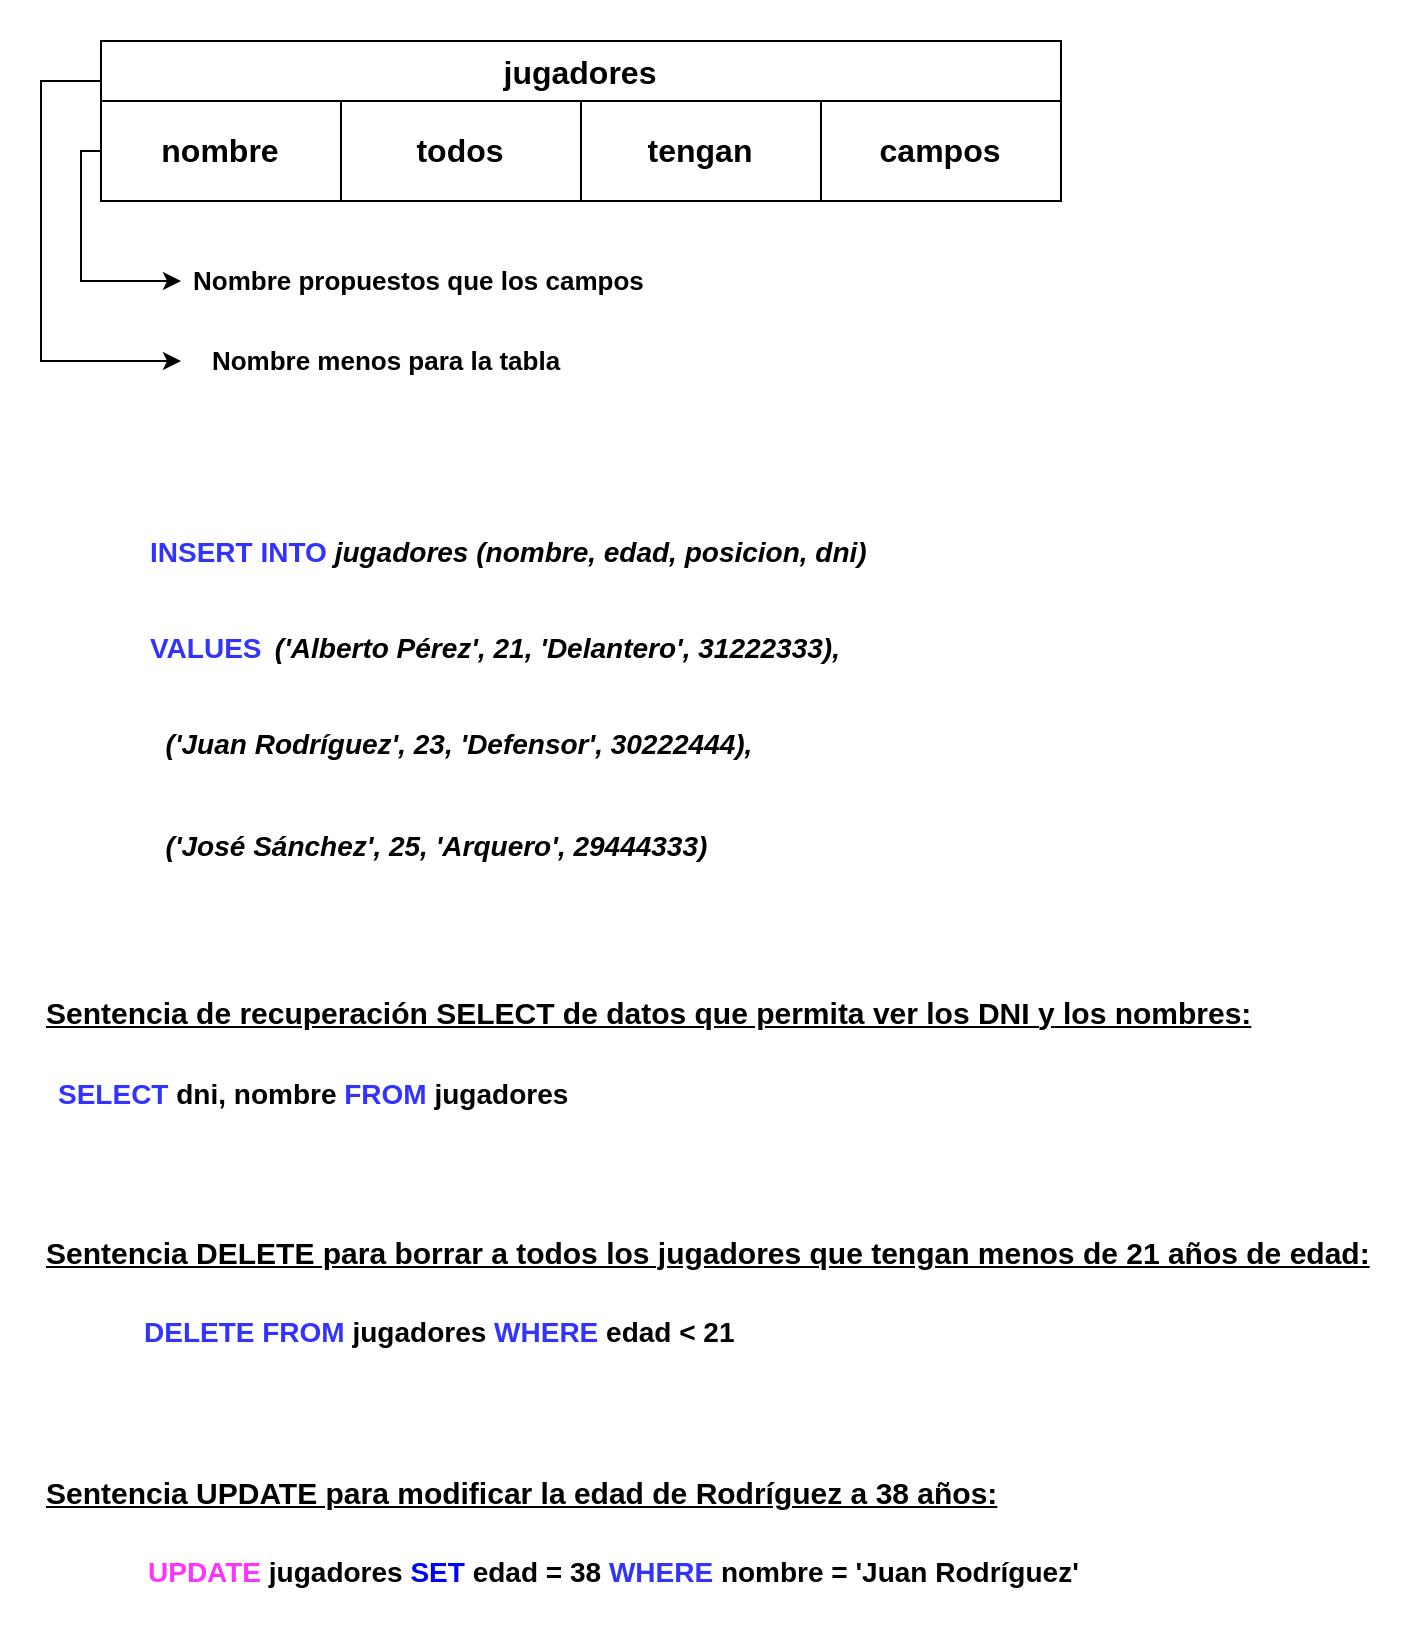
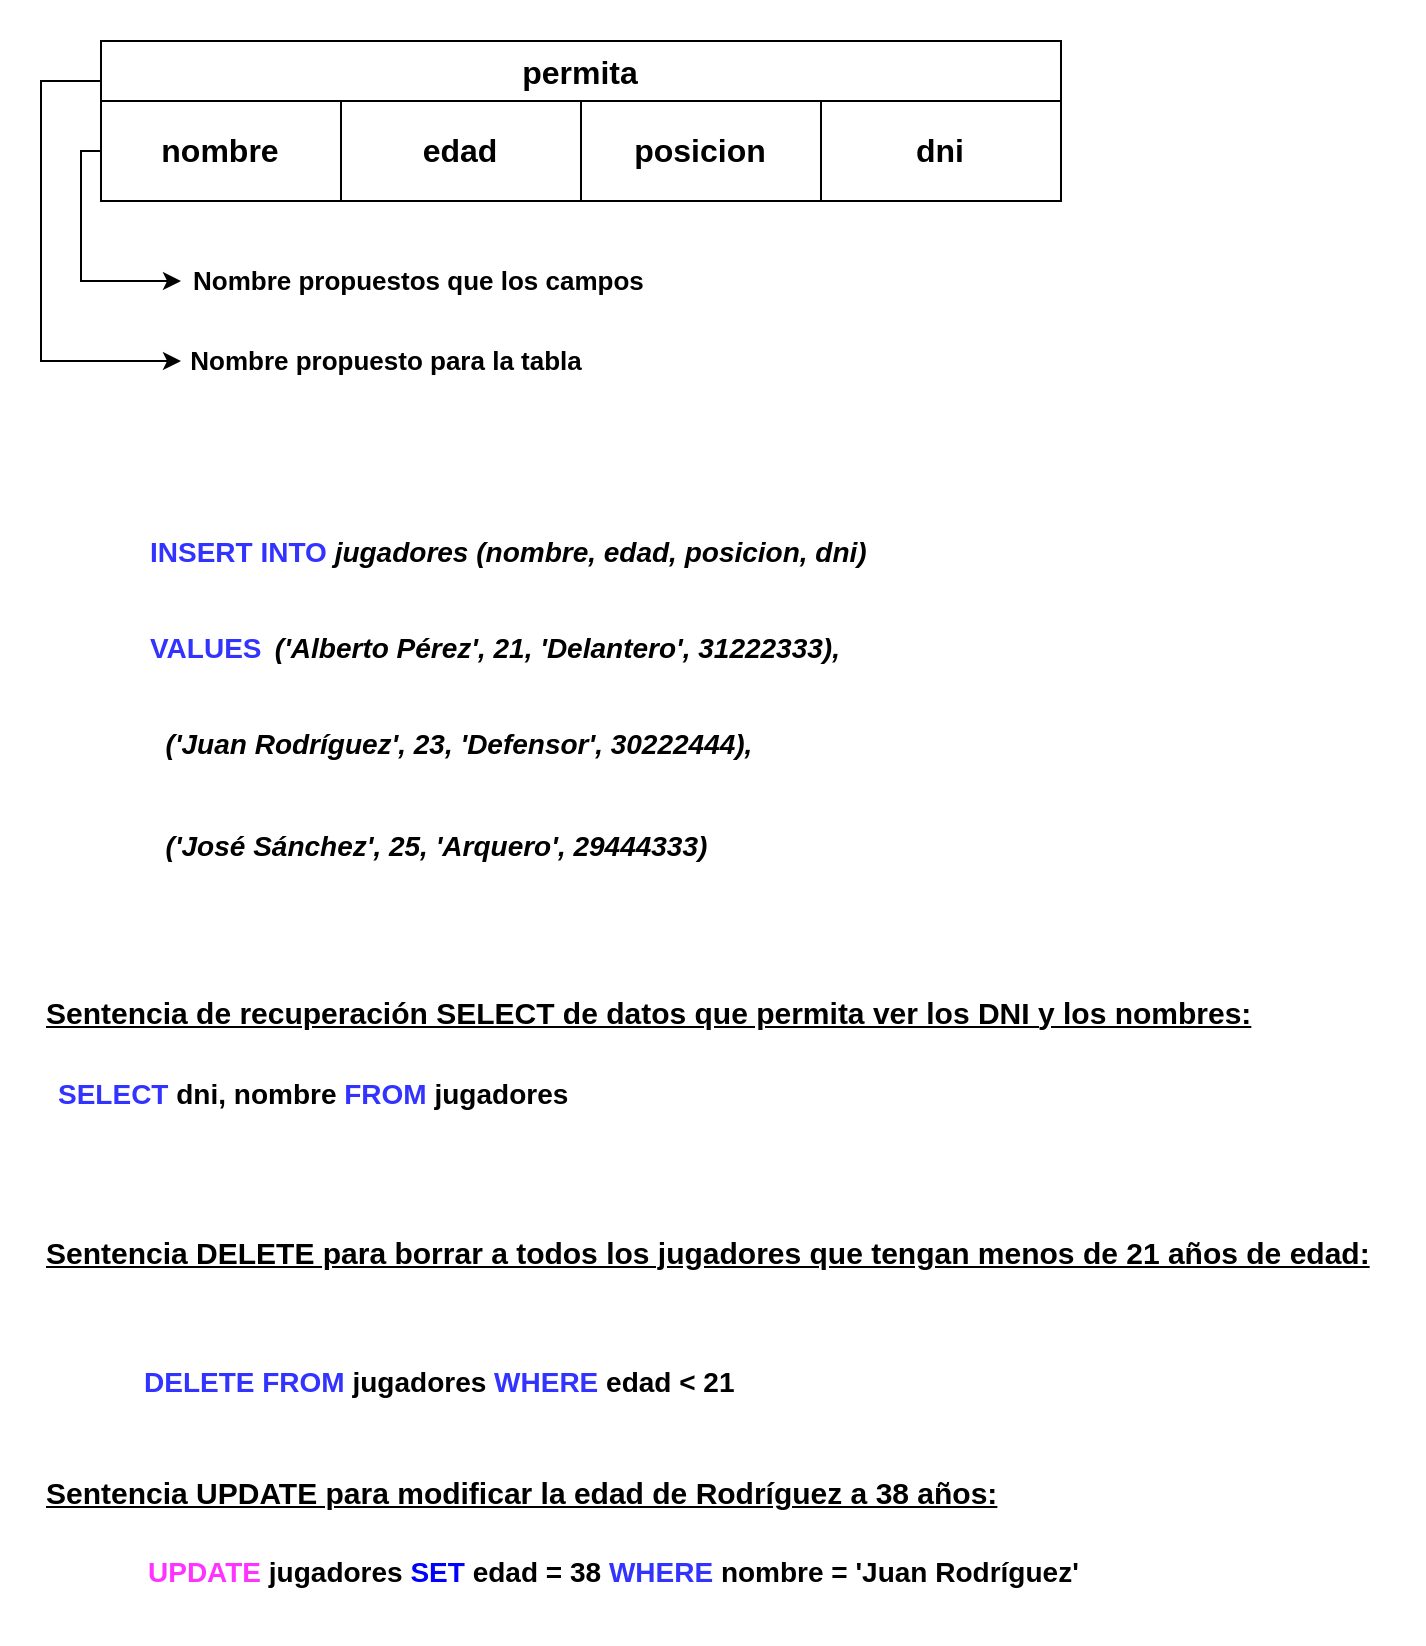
- <mxCell id="3" value="jugadores" style="shape=table;startSize=30;container=1;collapsible=0;childLayout=tableLayout;strokeColor=default;fontSize=16;fontStyle=1" vertex="1" parent="1"><mxGeometry x="50" y="20" width="480" height="80" as="geometry" /></mxCell>
+ <mxCell id="3" value="permita" style="shape=table;startSize=30;container=1;collapsible=0;childLayout=tableLayout;strokeColor=default;fontSize=16;fontStyle=1" vertex="1" parent="1"><mxGeometry x="50" y="20" width="480" height="80" as="geometry" /></mxCell>
- <mxCell id="6" value="&lt;b&gt;todos&lt;/b&gt;" style="shape=partialRectangle;html=1;whiteSpace=wrap;connectable=0;strokeColor=inherit;overflow=hidden;fillColor=none;top=0;left=0;bottom=0;right=0;pointerEvents=1;fontSize=16;" vertex="1" parent="4"><mxGeometry x="120" width="120" height="50" as="geometry"><mxRectangle width="120" height="50" as="alternateBounds" /></mxGeometry></mxCell>
+ <mxCell id="6" value="&lt;b&gt;edad&lt;/b&gt;" style="shape=partialRectangle;html=1;whiteSpace=wrap;connectable=0;strokeColor=inherit;overflow=hidden;fillColor=none;top=0;left=0;bottom=0;right=0;pointerEvents=1;fontSize=16;" vertex="1" parent="4"><mxGeometry x="120" width="120" height="50" as="geometry"><mxRectangle width="120" height="50" as="alternateBounds" /></mxGeometry></mxCell>
- <mxCell id="7" value="&lt;b&gt;tengan&lt;/b&gt;" style="shape=partialRectangle;html=1;whiteSpace=wrap;connectable=0;strokeColor=inherit;overflow=hidden;fillColor=none;top=0;left=0;bottom=0;right=0;pointerEvents=1;fontSize=16;" vertex="1" parent="4"><mxGeometry x="240" width="120" height="50" as="geometry"><mxRectangle width="120" height="50" as="alternateBounds" /></mxGeometry></mxCell>
+ <mxCell id="7" value="&lt;b&gt;posicion&lt;/b&gt;" style="shape=partialRectangle;html=1;whiteSpace=wrap;connectable=0;strokeColor=inherit;overflow=hidden;fillColor=none;top=0;left=0;bottom=0;right=0;pointerEvents=1;fontSize=16;" vertex="1" parent="4"><mxGeometry x="240" width="120" height="50" as="geometry"><mxRectangle width="120" height="50" as="alternateBounds" /></mxGeometry></mxCell>
- <mxCell id="8" value="&lt;b&gt;campos&lt;/b&gt;" style="shape=partialRectangle;html=1;whiteSpace=wrap;connectable=0;strokeColor=inherit;overflow=hidden;fillColor=none;top=0;left=0;bottom=0;right=0;pointerEvents=1;fontSize=16;" vertex="1" parent="4"><mxGeometry x="360" width="120" height="50" as="geometry"><mxRectangle width="120" height="50" as="alternateBounds" /></mxGeometry></mxCell>
+ <mxCell id="8" value="&lt;b&gt;dni&lt;/b&gt;" style="shape=partialRectangle;html=1;whiteSpace=wrap;connectable=0;strokeColor=inherit;overflow=hidden;fillColor=none;top=0;left=0;bottom=0;right=0;pointerEvents=1;fontSize=16;" vertex="1" parent="4"><mxGeometry x="360" width="120" height="50" as="geometry"><mxRectangle width="120" height="50" as="alternateBounds" /></mxGeometry></mxCell>
- <mxCell id="11" value="&lt;font style=&quot;font-size: 13px;&quot;&gt;&lt;b&gt;Nombre menos para la tabla&lt;/b&gt;&lt;/font&gt;" style="text;html=1;strokeColor=none;fillColor=none;align=center;verticalAlign=middle;whiteSpace=wrap;rounded=0;" vertex="1" parent="1"><mxGeometry x="93" y="165" width="200" height="30" as="geometry" /></mxCell>
+ <mxCell id="11" value="&lt;font style=&quot;font-size: 13px;&quot;&gt;&lt;b&gt;Nombre propuesto para la tabla&lt;/b&gt;&lt;/font&gt;" style="text;html=1;strokeColor=none;fillColor=none;align=center;verticalAlign=middle;whiteSpace=wrap;rounded=0;" vertex="1" parent="1"><mxGeometry x="93" y="165" width="200" height="30" as="geometry" /></mxCell>
- <mxCell id="16" value="&lt;font style=&quot;font-size: 14px;&quot;&gt;&lt;b&gt;&lt;font color=&quot;#3333ff&quot;&gt;DELETE FROM &lt;/font&gt;jugadores &lt;font color=&quot;#3333ff&quot;&gt;WHERE &lt;/font&gt;edad &amp;lt; 21&lt;/b&gt;&lt;/font&gt;" style="text;html=1;strokeColor=none;fillColor=none;align=left;verticalAlign=middle;whiteSpace=wrap;rounded=0;" vertex="1" parent="1"><mxGeometry x="70" y="651" width="321" height="30" as="geometry" /></mxCell>
+ <mxCell id="16" value="&lt;font style=&quot;font-size: 14px;&quot;&gt;&lt;b&gt;&lt;font color=&quot;#3333ff&quot;&gt;DELETE FROM &lt;/font&gt;jugadores &lt;font color=&quot;#3333ff&quot;&gt;WHERE &lt;/font&gt;edad &amp;lt; 21&lt;/b&gt;&lt;/font&gt;" style="text;html=1;strokeColor=none;fillColor=none;align=left;verticalAlign=middle;whiteSpace=wrap;rounded=0;" vertex="1" parent="1"><mxGeometry x="70" y="676" width="321" height="30" as="geometry" /></mxCell>
